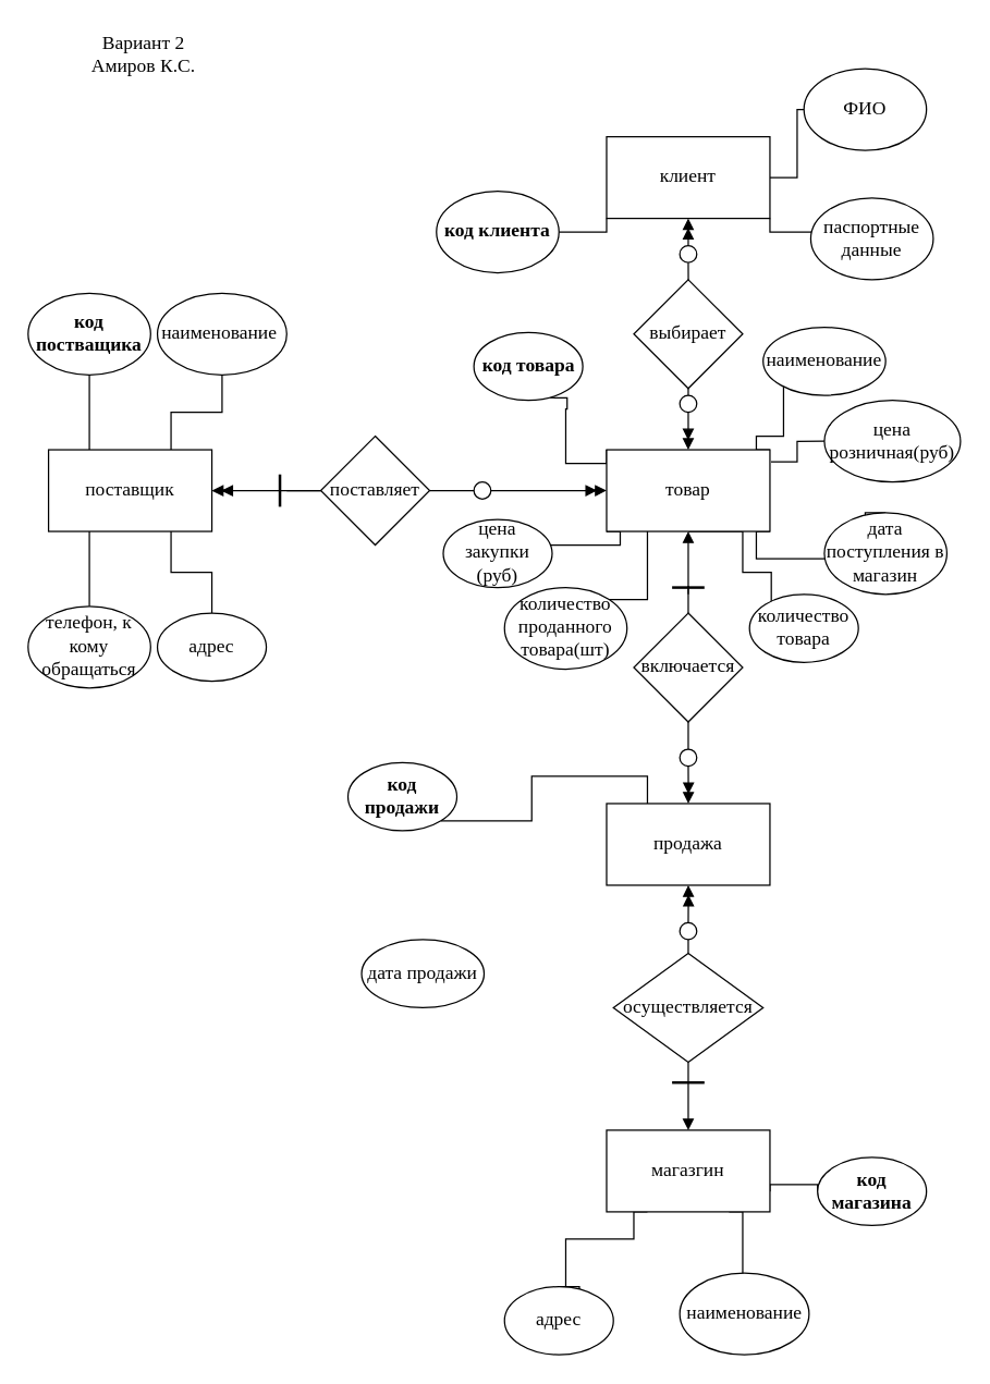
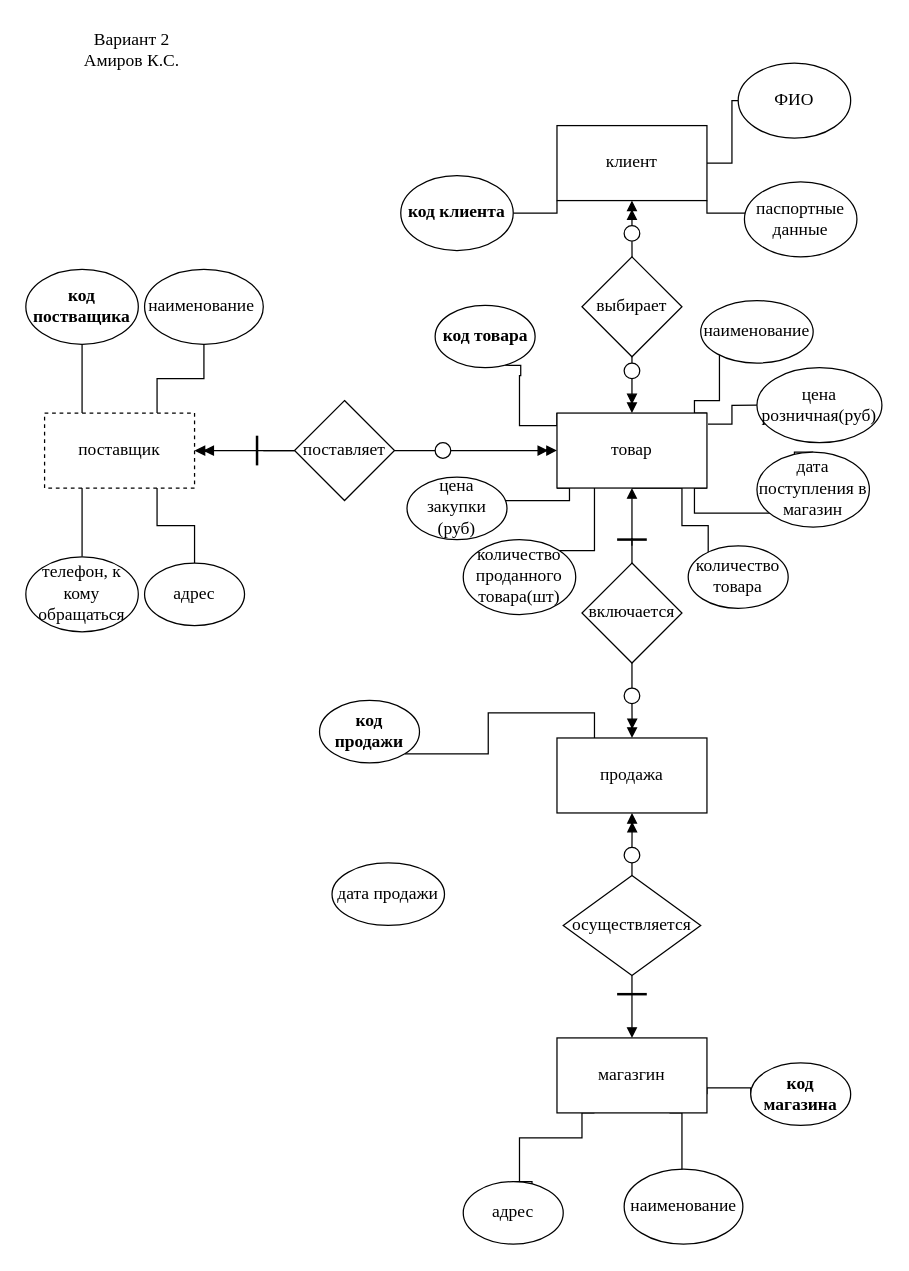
- <mxCell id="7" value="поставщик" style="rounded=0;whiteSpace=wrap;html=1;fontFamily=Times New Roman;fontSize=14;" parent="1" vertex="1"><mxGeometry x="35" y="330.01" width="120" height="60" as="geometry" /></mxCell>
+ <mxCell id="7" value="поставщик" style="rounded=0;whiteSpace=wrap;html=1;fontFamily=Times New Roman;fontSize=14;dashed=1;" parent="1" vertex="1"><mxGeometry x="35" y="330.01" width="120" height="60" as="geometry" /></mxCell>
- <mxCell id="39" value="дата поступления в магазин" style="ellipse;whiteSpace=wrap;html=1;fontFamily=Times New Roman;fontSize=14;" parent="1" vertex="1"><mxGeometry x="605" y="376.24" width="90" height="60" as="geometry" /></mxCell>
+ <mxCell id="39" value="дата поступления в магазин" style="ellipse;whiteSpace=wrap;html=1;fontFamily=Times New Roman;fontSize=14;" parent="1" vertex="1"><mxGeometry x="605" y="361.24" width="90" height="60" as="geometry" /></mxCell>
